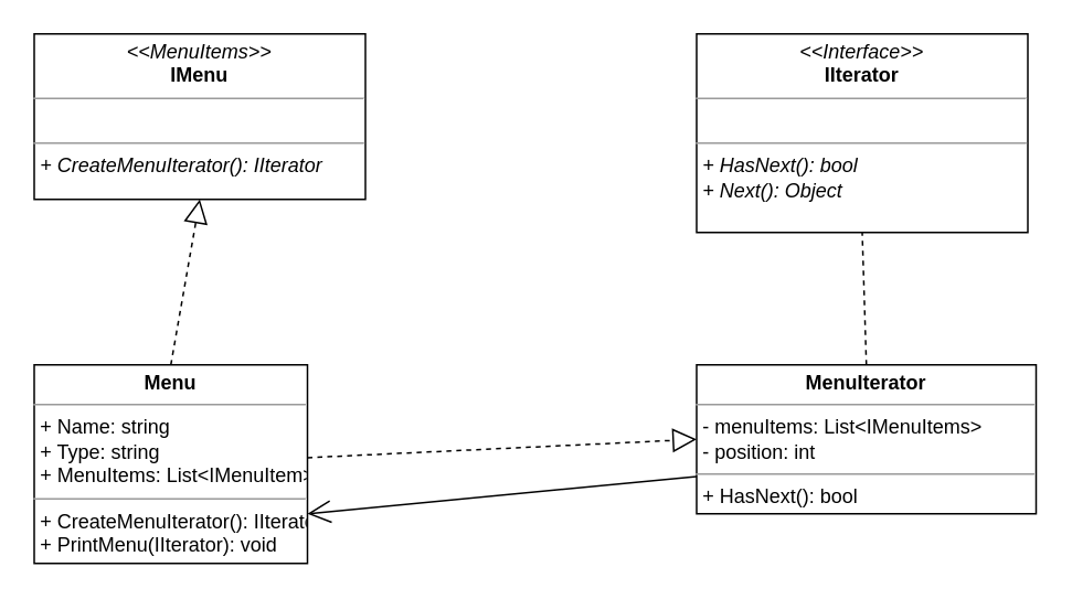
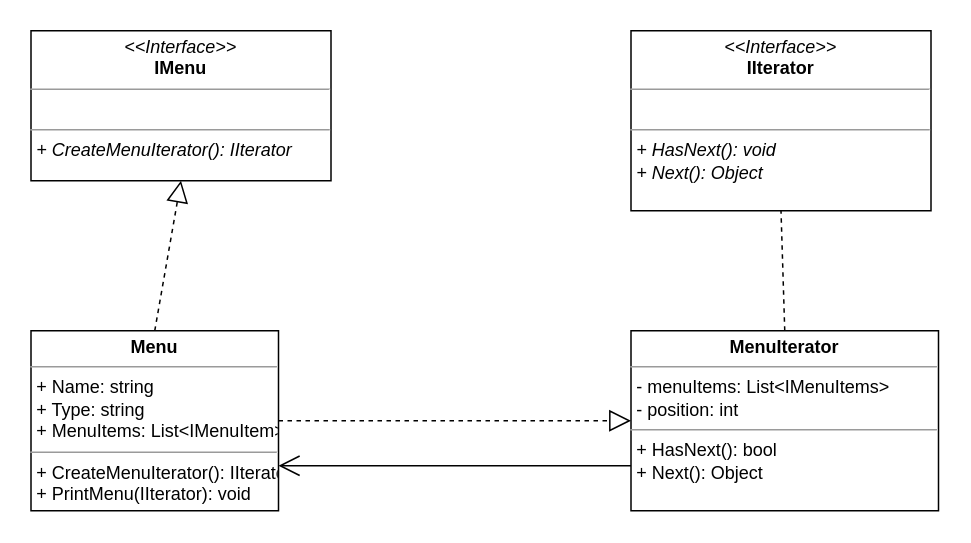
- <mxCell id="3" value="&lt;p style=&quot;margin: 0px ; margin-top: 4px ; text-align: center&quot;&gt;&lt;i&gt;&amp;lt;&amp;lt;MenuItems&amp;gt;&amp;gt;&lt;/i&gt;&lt;br&gt;&lt;b&gt;IMenu&lt;/b&gt;&lt;/p&gt;&lt;hr size=&quot;1&quot;&gt;&lt;p style=&quot;margin: 0px ; margin-left: 4px&quot;&gt;&lt;br&gt;&lt;/p&gt;&lt;hr size=&quot;1&quot;&gt;&lt;p style=&quot;margin: 0px ; margin-left: 4px&quot;&gt;&lt;i&gt;+ CreateMenuIterator(): IIterator&lt;/i&gt;&lt;br&gt;&lt;/p&gt;" style="verticalAlign=top;align=left;overflow=fill;fontSize=12;fontFamily=Helvetica;html=1;" vertex="1" parent="1"><mxGeometry x="20" y="20" width="200" height="100" as="geometry" /></mxCell>
+ <mxCell id="3" value="&lt;p style=&quot;margin: 0px ; margin-top: 4px ; text-align: center&quot;&gt;&lt;i&gt;&amp;lt;&amp;lt;Interface&amp;gt;&amp;gt;&lt;/i&gt;&lt;br&gt;&lt;b&gt;IMenu&lt;/b&gt;&lt;/p&gt;&lt;hr size=&quot;1&quot;&gt;&lt;p style=&quot;margin: 0px ; margin-left: 4px&quot;&gt;&lt;br&gt;&lt;/p&gt;&lt;hr size=&quot;1&quot;&gt;&lt;p style=&quot;margin: 0px ; margin-left: 4px&quot;&gt;&lt;i&gt;+ CreateMenuIterator(): IIterator&lt;/i&gt;&lt;br&gt;&lt;/p&gt;" style="verticalAlign=top;align=left;overflow=fill;fontSize=12;fontFamily=Helvetica;html=1;" vertex="1" parent="1"><mxGeometry x="20" y="20" width="200" height="100" as="geometry" /></mxCell>
- <mxCell id="2" value="&lt;p style=&quot;margin: 0px ; margin-top: 4px ; text-align: center&quot;&gt;&lt;i&gt;&amp;lt;&amp;lt;Interface&amp;gt;&amp;gt;&lt;/i&gt;&lt;br&gt;&lt;b&gt;IIterator&lt;/b&gt;&lt;/p&gt;&lt;hr size=&quot;1&quot;&gt;&lt;p style=&quot;margin: 0px ; margin-left: 4px&quot;&gt;&lt;br&gt;&lt;/p&gt;&lt;hr size=&quot;1&quot;&gt;&lt;p style=&quot;margin: 0px ; margin-left: 4px&quot;&gt;&lt;i&gt;+ HasNext(): bool&lt;br&gt;+ Next(): Object&lt;/i&gt;&lt;/p&gt;" style="verticalAlign=top;align=left;overflow=fill;fontSize=12;fontFamily=Helvetica;html=1;" vertex="1" parent="1"><mxGeometry x="420" y="20" width="200" height="120" as="geometry" /></mxCell>
+ <mxCell id="2" value="&lt;p style=&quot;margin: 0px ; margin-top: 4px ; text-align: center&quot;&gt;&lt;i&gt;&amp;lt;&amp;lt;Interface&amp;gt;&amp;gt;&lt;/i&gt;&lt;br&gt;&lt;b&gt;IIterator&lt;/b&gt;&lt;/p&gt;&lt;hr size=&quot;1&quot;&gt;&lt;p style=&quot;margin: 0px ; margin-left: 4px&quot;&gt;&lt;br&gt;&lt;/p&gt;&lt;hr size=&quot;1&quot;&gt;&lt;p style=&quot;margin: 0px ; margin-left: 4px&quot;&gt;&lt;i&gt;+ HasNext(): void&lt;br&gt;+ Next(): Object&lt;/i&gt;&lt;/p&gt;" style="verticalAlign=top;align=left;overflow=fill;fontSize=12;fontFamily=Helvetica;html=1;" vertex="1" parent="1"><mxGeometry x="420" y="20" width="200" height="120" as="geometry" /></mxCell>
- <mxCell id="4" value="&lt;p style=&quot;margin: 0px ; margin-top: 4px ; text-align: center&quot;&gt;&lt;b&gt;MenuIterator&lt;/b&gt;&lt;/p&gt;&lt;hr size=&quot;1&quot;&gt;&lt;p style=&quot;margin: 0px ; margin-left: 4px&quot;&gt;- menuItems: List&amp;lt;IMenuItems&amp;gt;&lt;/p&gt;&lt;p style=&quot;margin: 0px ; margin-left: 4px&quot;&gt;- position: int&lt;/p&gt;&lt;hr size=&quot;1&quot;&gt;&lt;p style=&quot;margin: 0px ; margin-left: 4px&quot;&gt;+ HasNext(): bool&lt;br&gt;+ Next(): Object&lt;br&gt;&lt;/p&gt;" style="verticalAlign=top;align=left;overflow=fill;fontSize=12;fontFamily=Helvetica;html=1;" vertex="1" parent="1"><mxGeometry x="420" y="220" width="205" height="90" as="geometry" /></mxCell>
+ <mxCell id="4" value="&lt;p style=&quot;margin: 0px ; margin-top: 4px ; text-align: center&quot;&gt;&lt;b&gt;MenuIterator&lt;/b&gt;&lt;/p&gt;&lt;hr size=&quot;1&quot;&gt;&lt;p style=&quot;margin: 0px ; margin-left: 4px&quot;&gt;- menuItems: List&amp;lt;IMenuItems&amp;gt;&lt;/p&gt;&lt;p style=&quot;margin: 0px ; margin-left: 4px&quot;&gt;- position: int&lt;/p&gt;&lt;hr size=&quot;1&quot;&gt;&lt;p style=&quot;margin: 0px ; margin-left: 4px&quot;&gt;+ HasNext(): bool&lt;br&gt;+ Next(): Object&lt;br&gt;&lt;/p&gt;" style="verticalAlign=top;align=left;overflow=fill;fontSize=12;fontFamily=Helvetica;html=1;" vertex="1" parent="1"><mxGeometry x="420" y="220" width="205" height="120" as="geometry" /></mxCell>
